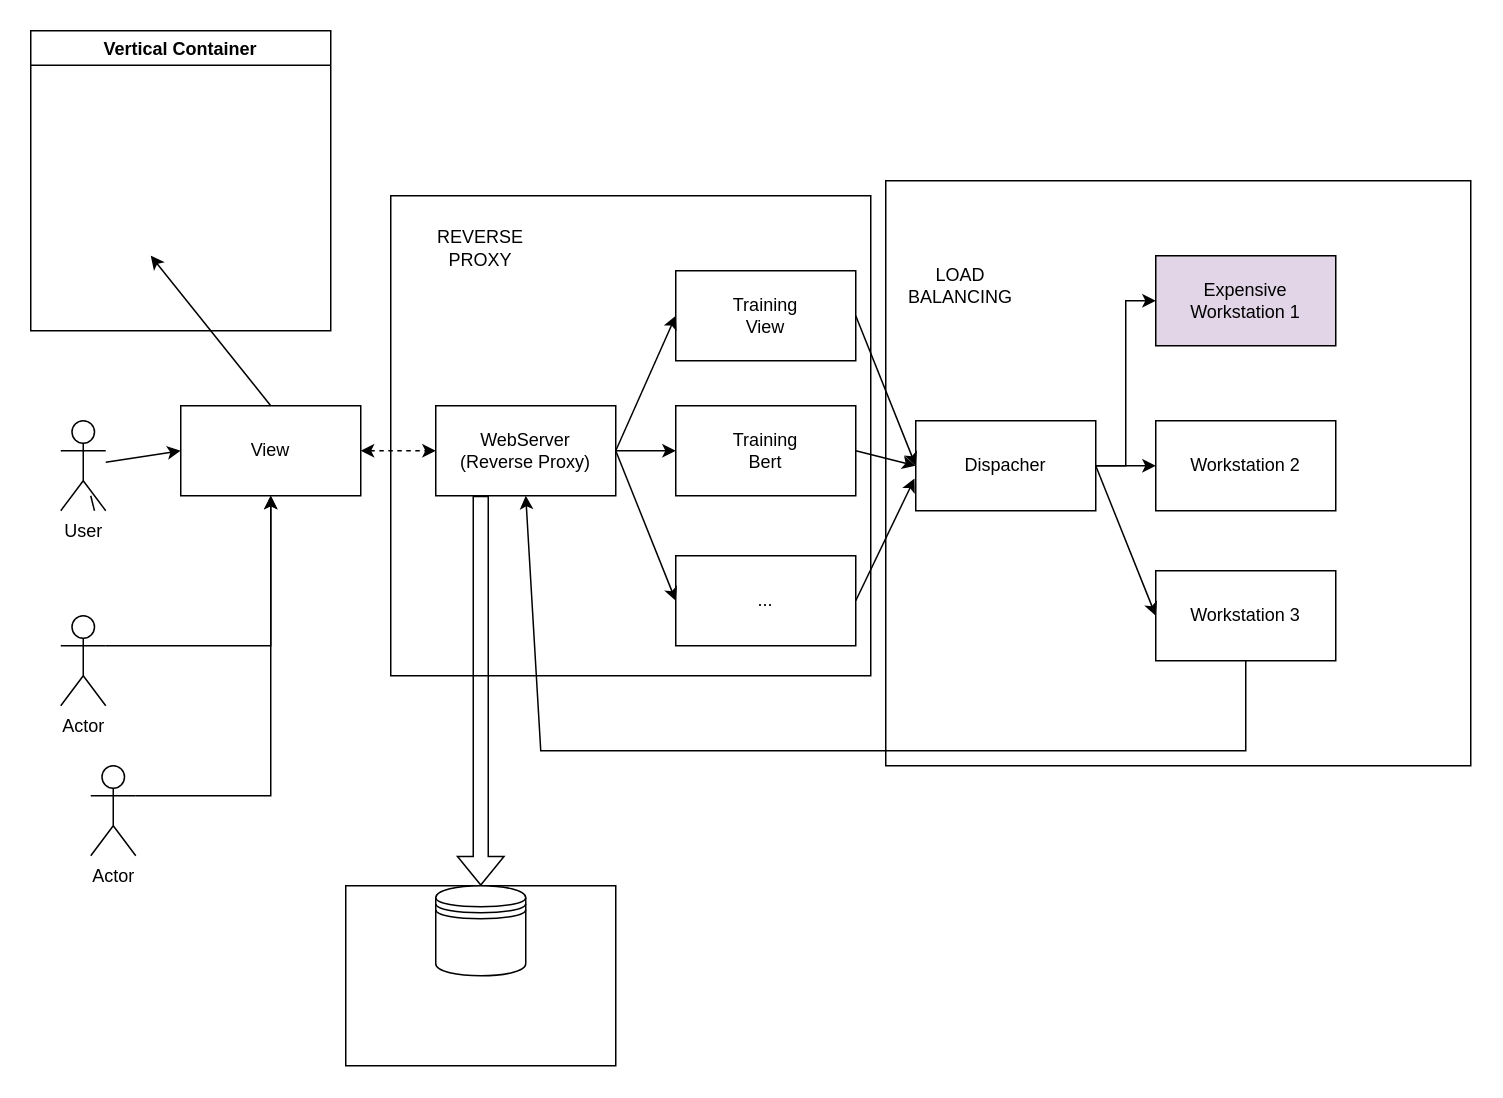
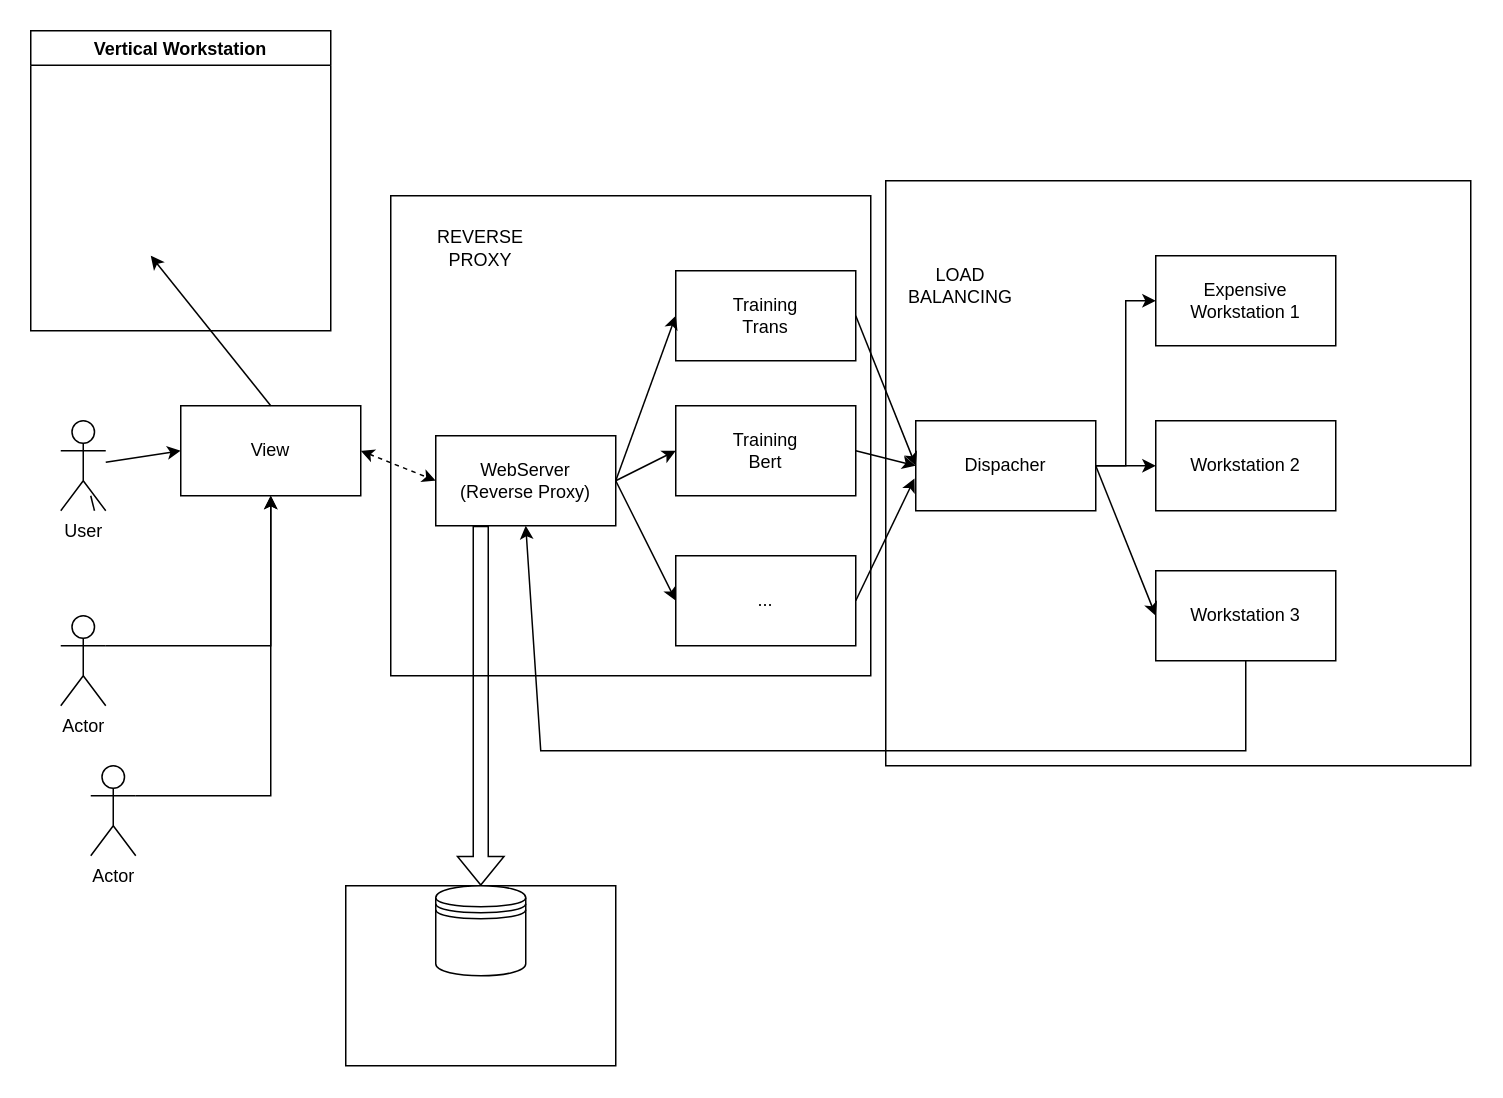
- <mxCell id="35" value="Vertical Container" style="swimlane;" parent="1" vertex="1"><mxGeometry x="20" y="20" width="200" height="200" as="geometry" /></mxCell>
+ <mxCell id="35" value="Vertical Workstation" style="swimlane;" parent="1" vertex="1"><mxGeometry x="20" y="20" width="200" height="200" as="geometry" /></mxCell>
- <mxCell id="21" value="Expensive Workstation 1" style="rounded=0;whiteSpace=wrap;html=1;fillColor=#e1d5e7;" parent="1" vertex="1"><mxGeometry x="770" y="170" width="120" height="60" as="geometry" /></mxCell>
+ <mxCell id="21" value="Expensive Workstation 1" style="rounded=0;whiteSpace=wrap;html=1;" parent="1" vertex="1"><mxGeometry x="770" y="170" width="120" height="60" as="geometry" /></mxCell>
- <mxCell id="10" value="Training&lt;br&gt;View" style="rounded=0;whiteSpace=wrap;html=1;" parent="1" vertex="1"><mxGeometry x="450" y="180" width="120" height="60" as="geometry" /></mxCell>
+ <mxCell id="10" value="Training&lt;br&gt;Trans" style="rounded=0;whiteSpace=wrap;html=1;" parent="1" vertex="1"><mxGeometry x="450" y="180" width="120" height="60" as="geometry" /></mxCell>
- <mxCell id="5" value="WebServer&lt;br&gt;(Reverse Proxy)" style="rounded=0;whiteSpace=wrap;html=1;" parent="1" vertex="1"><mxGeometry x="290" y="270" width="120" height="60" as="geometry" /></mxCell>
+ <mxCell id="5" value="WebServer&lt;br&gt;(Reverse Proxy)" style="rounded=0;whiteSpace=wrap;html=1;" parent="1" vertex="1"><mxGeometry x="290" y="290" width="120" height="60" as="geometry" /></mxCell>
